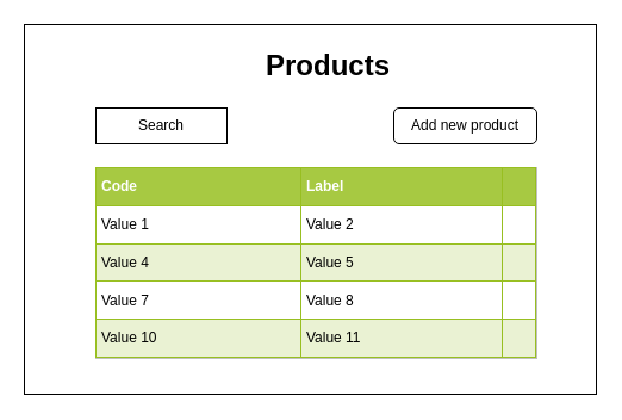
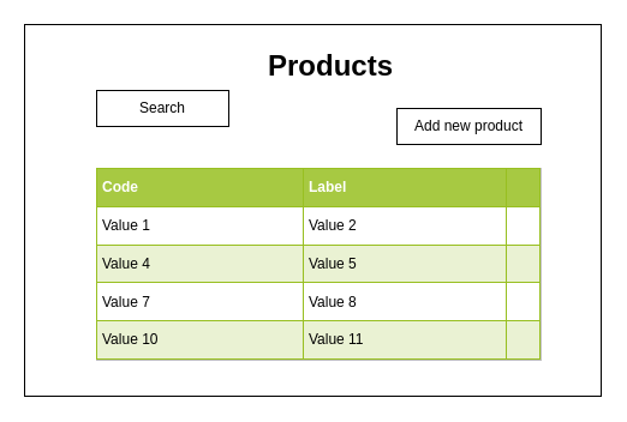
- <mxCell id="4" value="Search" style="rounded=0;whiteSpace=wrap;html=1;" parent="1" vertex="1"><mxGeometry x="80" y="90" width="110" height="30" as="geometry" /></mxCell>
+ <mxCell id="4" value="Search" style="rounded=0;whiteSpace=wrap;html=1;" parent="1" vertex="1"><mxGeometry x="80" y="75" width="110" height="30" as="geometry" /></mxCell>
- <mxCell id="5" value="Add new product" style="whiteSpace=wrap;html=1;rounded=1;" parent="1" vertex="1"><mxGeometry x="330" y="90" width="120" height="30" as="geometry" /></mxCell>
+ <mxCell id="5" value="Add new product" style="rounded=0;whiteSpace=wrap;html=1;" parent="1" vertex="1"><mxGeometry x="330" y="90" width="120" height="30" as="geometry" /></mxCell>
